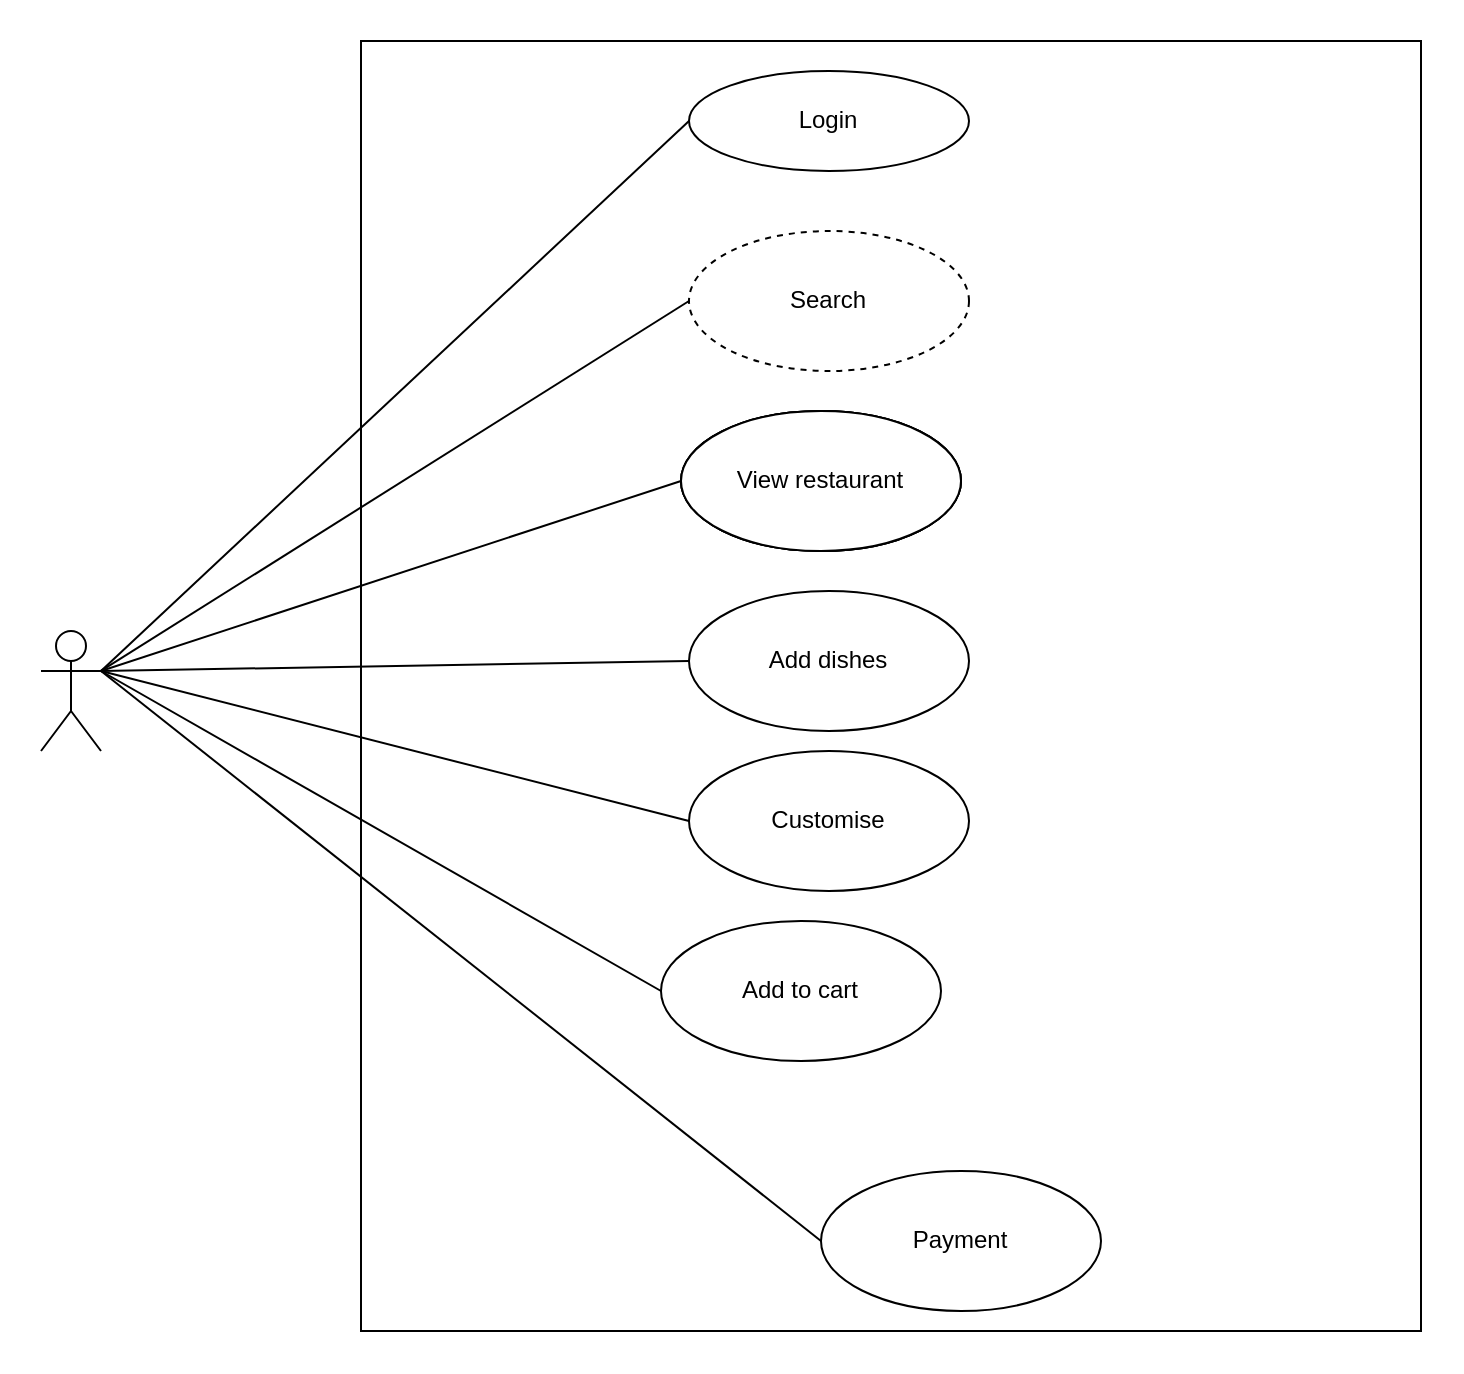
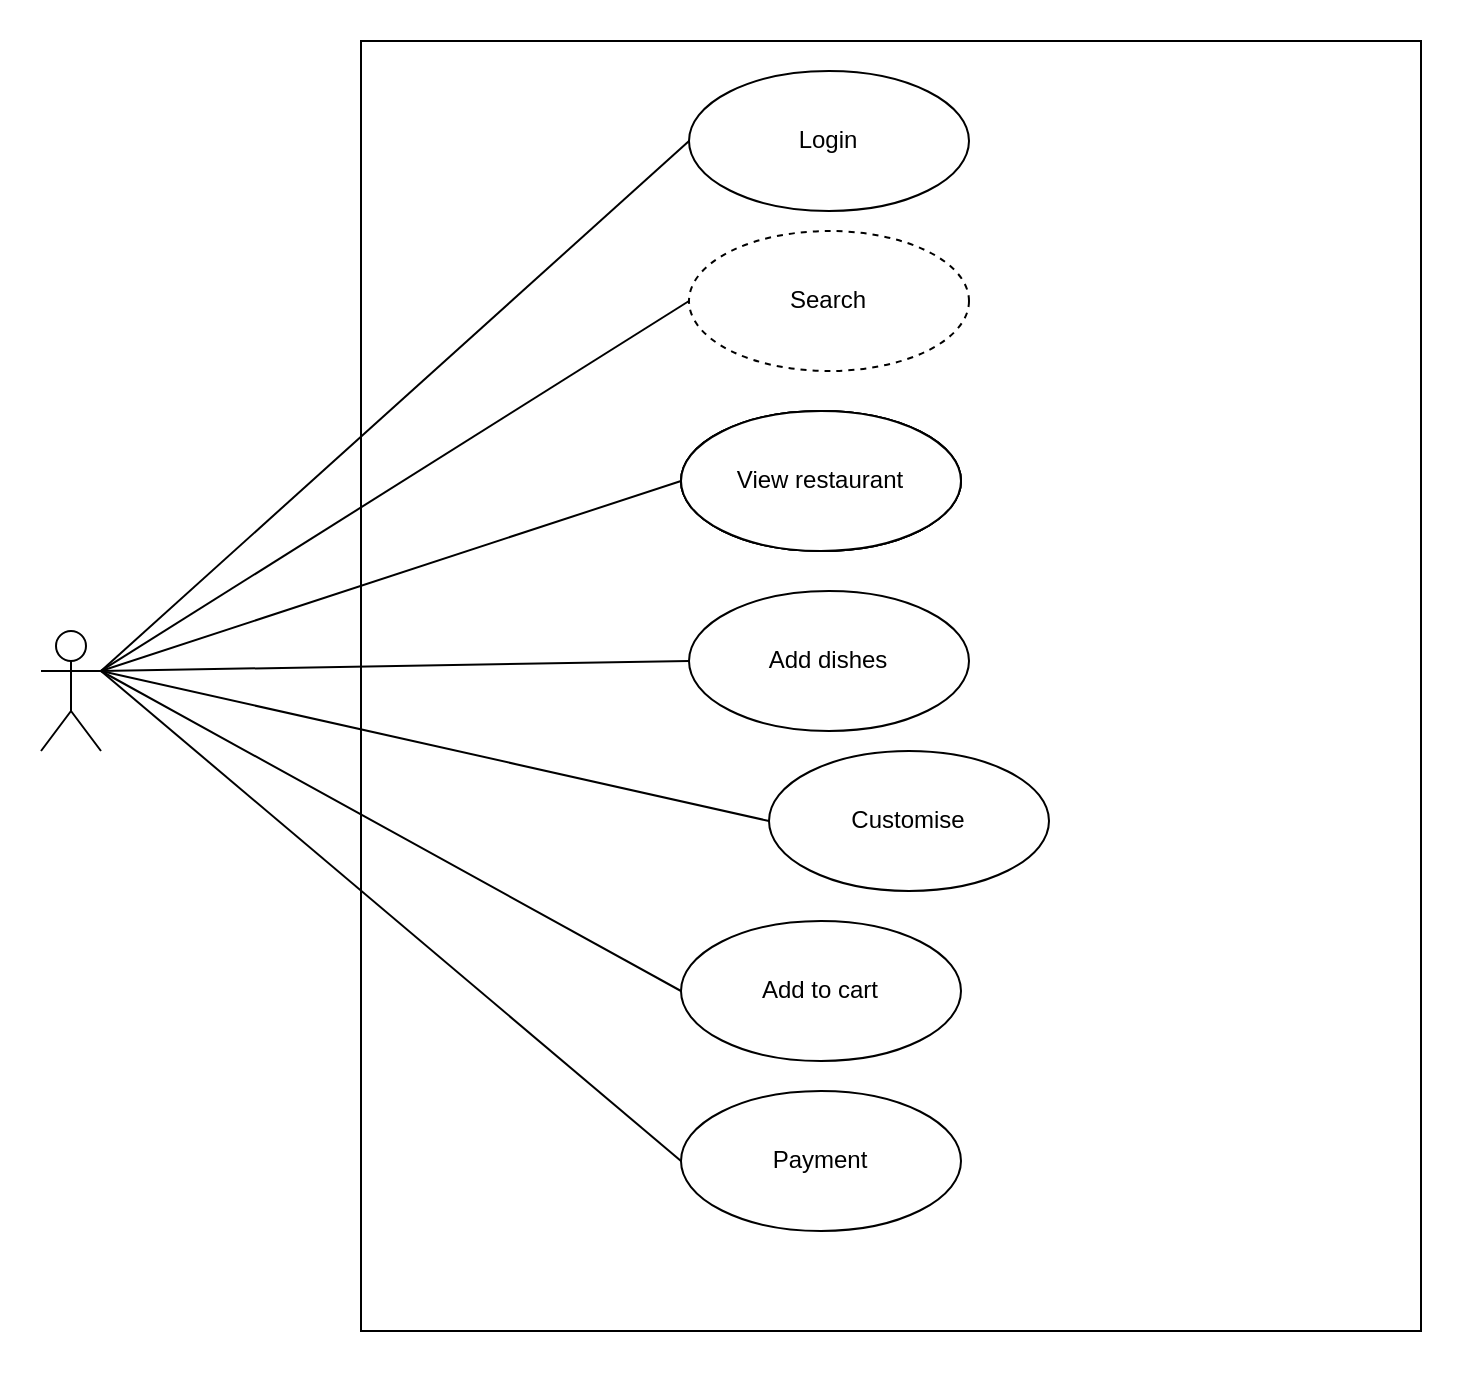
- <mxCell id="3" value="Login" style="ellipse;whiteSpace=wrap;html=1;" parent="1" vertex="1"><mxGeometry x="344" y="35" width="140" height="50" as="geometry" /></mxCell>
+ <mxCell id="3" value="Login" style="ellipse;whiteSpace=wrap;html=1;" parent="1" vertex="1"><mxGeometry x="344" y="35" width="140" height="70" as="geometry" /></mxCell>
- <mxCell id="9" value="Customise" style="ellipse;whiteSpace=wrap;html=1;" parent="1" vertex="1"><mxGeometry x="344" y="375" width="140" height="70" as="geometry" /></mxCell>
+ <mxCell id="9" value="Customise" style="ellipse;whiteSpace=wrap;html=1;" parent="1" vertex="1"><mxGeometry x="384" y="375" width="140" height="70" as="geometry" /></mxCell>
- <mxCell id="10" value="Add to cart" style="ellipse;whiteSpace=wrap;html=1;" parent="1" vertex="1"><mxGeometry x="330" y="460" width="140" height="70" as="geometry" /></mxCell>
+ <mxCell id="10" value="Add to cart" style="ellipse;whiteSpace=wrap;html=1;" parent="1" vertex="1"><mxGeometry x="340" y="460" width="140" height="70" as="geometry" /></mxCell>
- <mxCell id="11" value="Payment" style="ellipse;whiteSpace=wrap;html=1;" parent="1" vertex="1"><mxGeometry x="410" y="585" width="140" height="70" as="geometry" /></mxCell>
+ <mxCell id="11" value="Payment" style="ellipse;whiteSpace=wrap;html=1;" parent="1" vertex="1"><mxGeometry x="340" y="545" width="140" height="70" as="geometry" /></mxCell>
